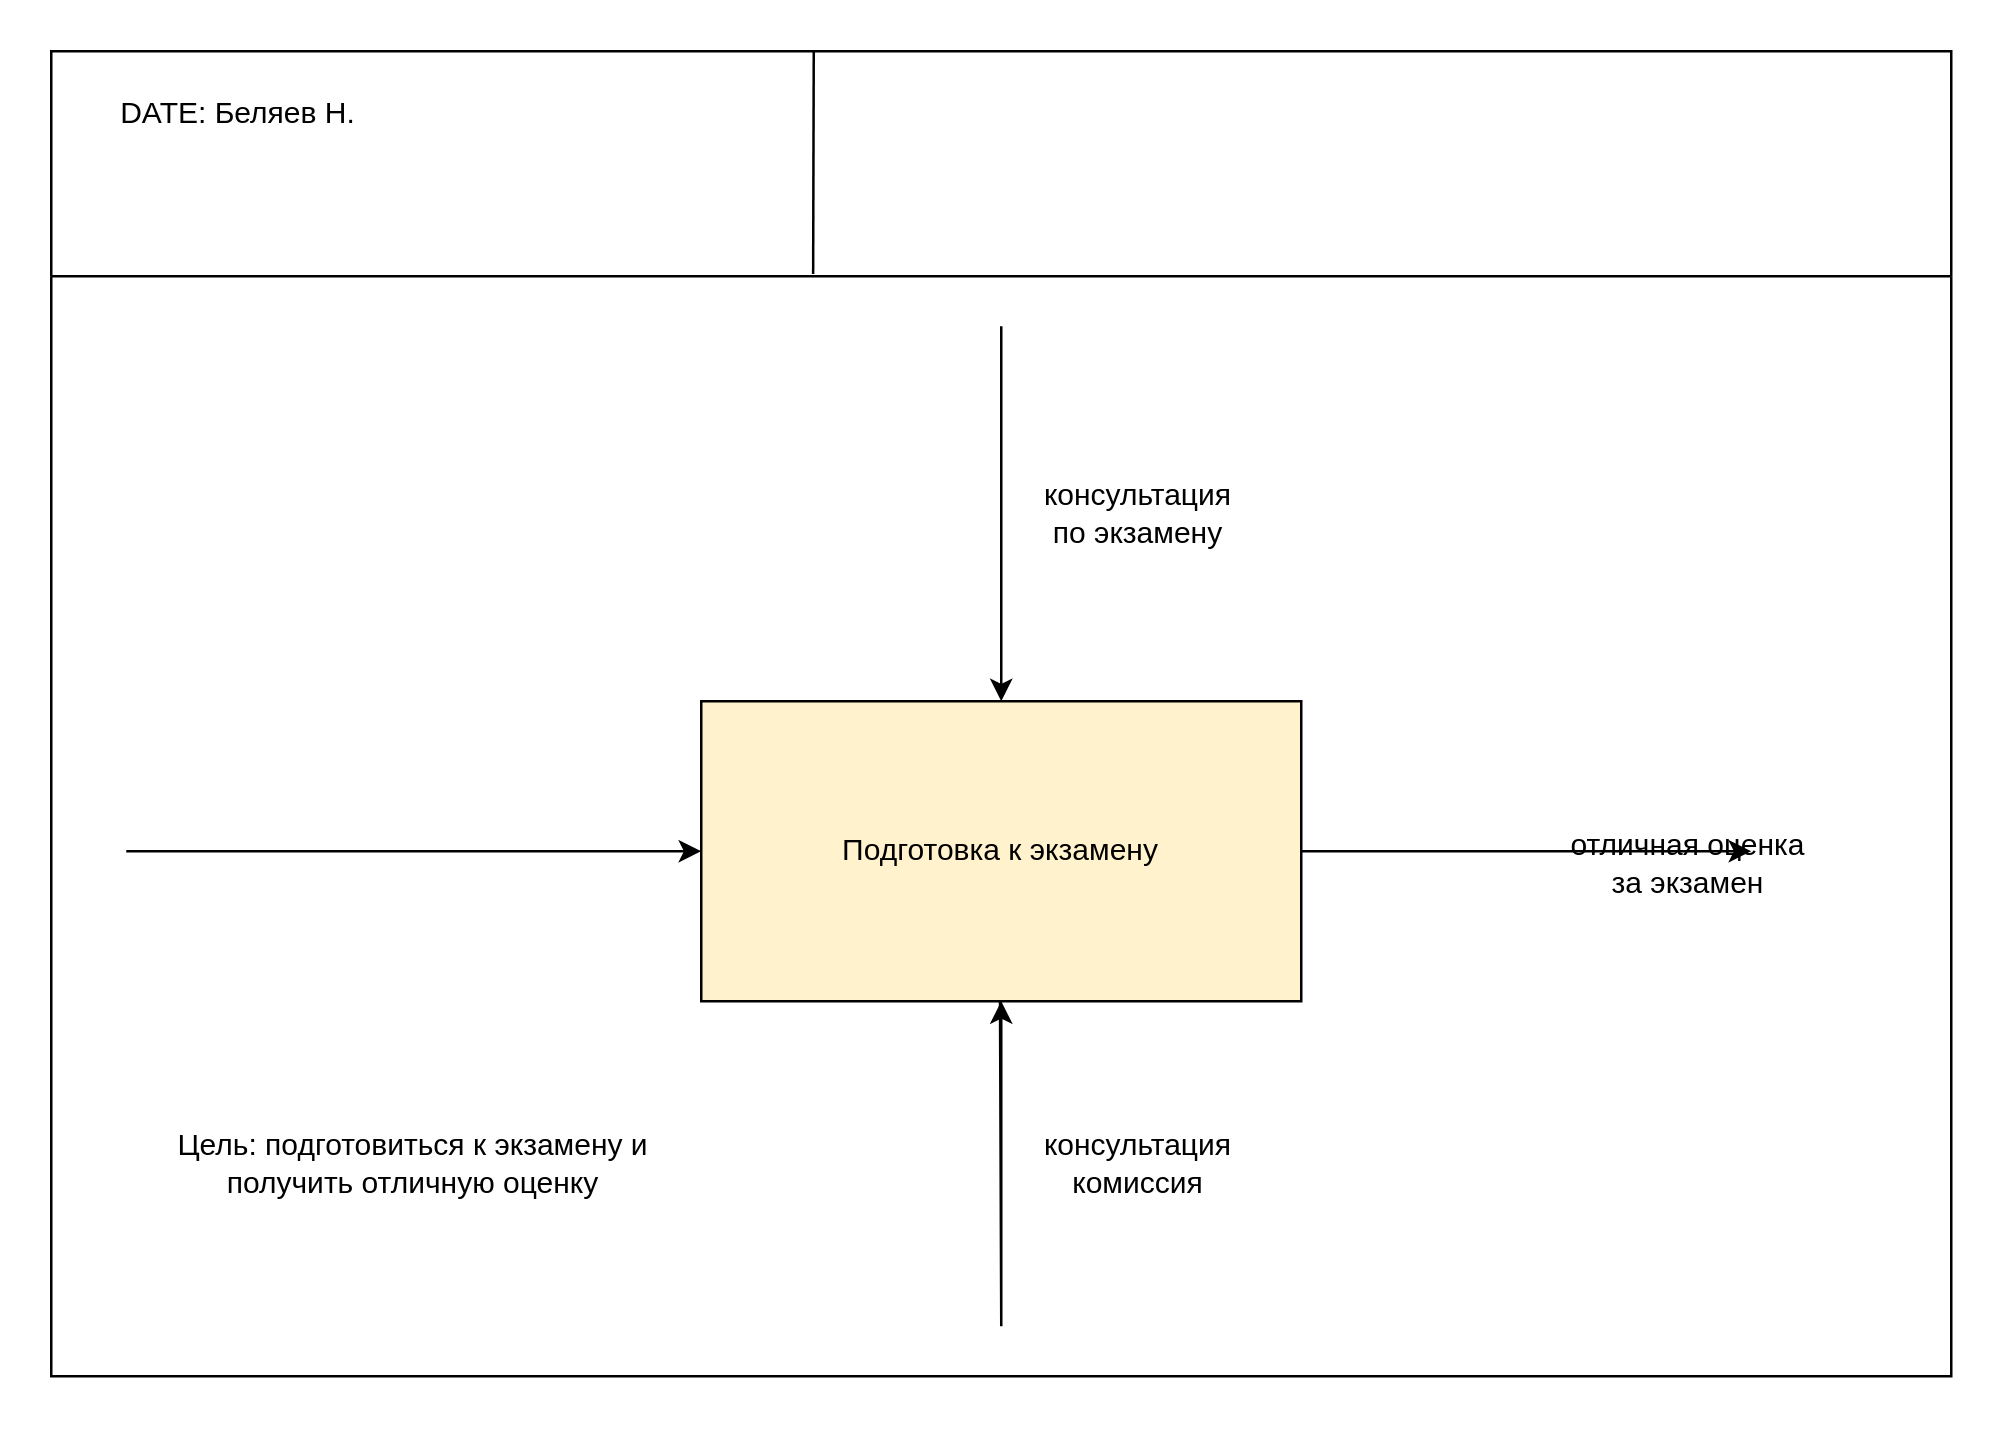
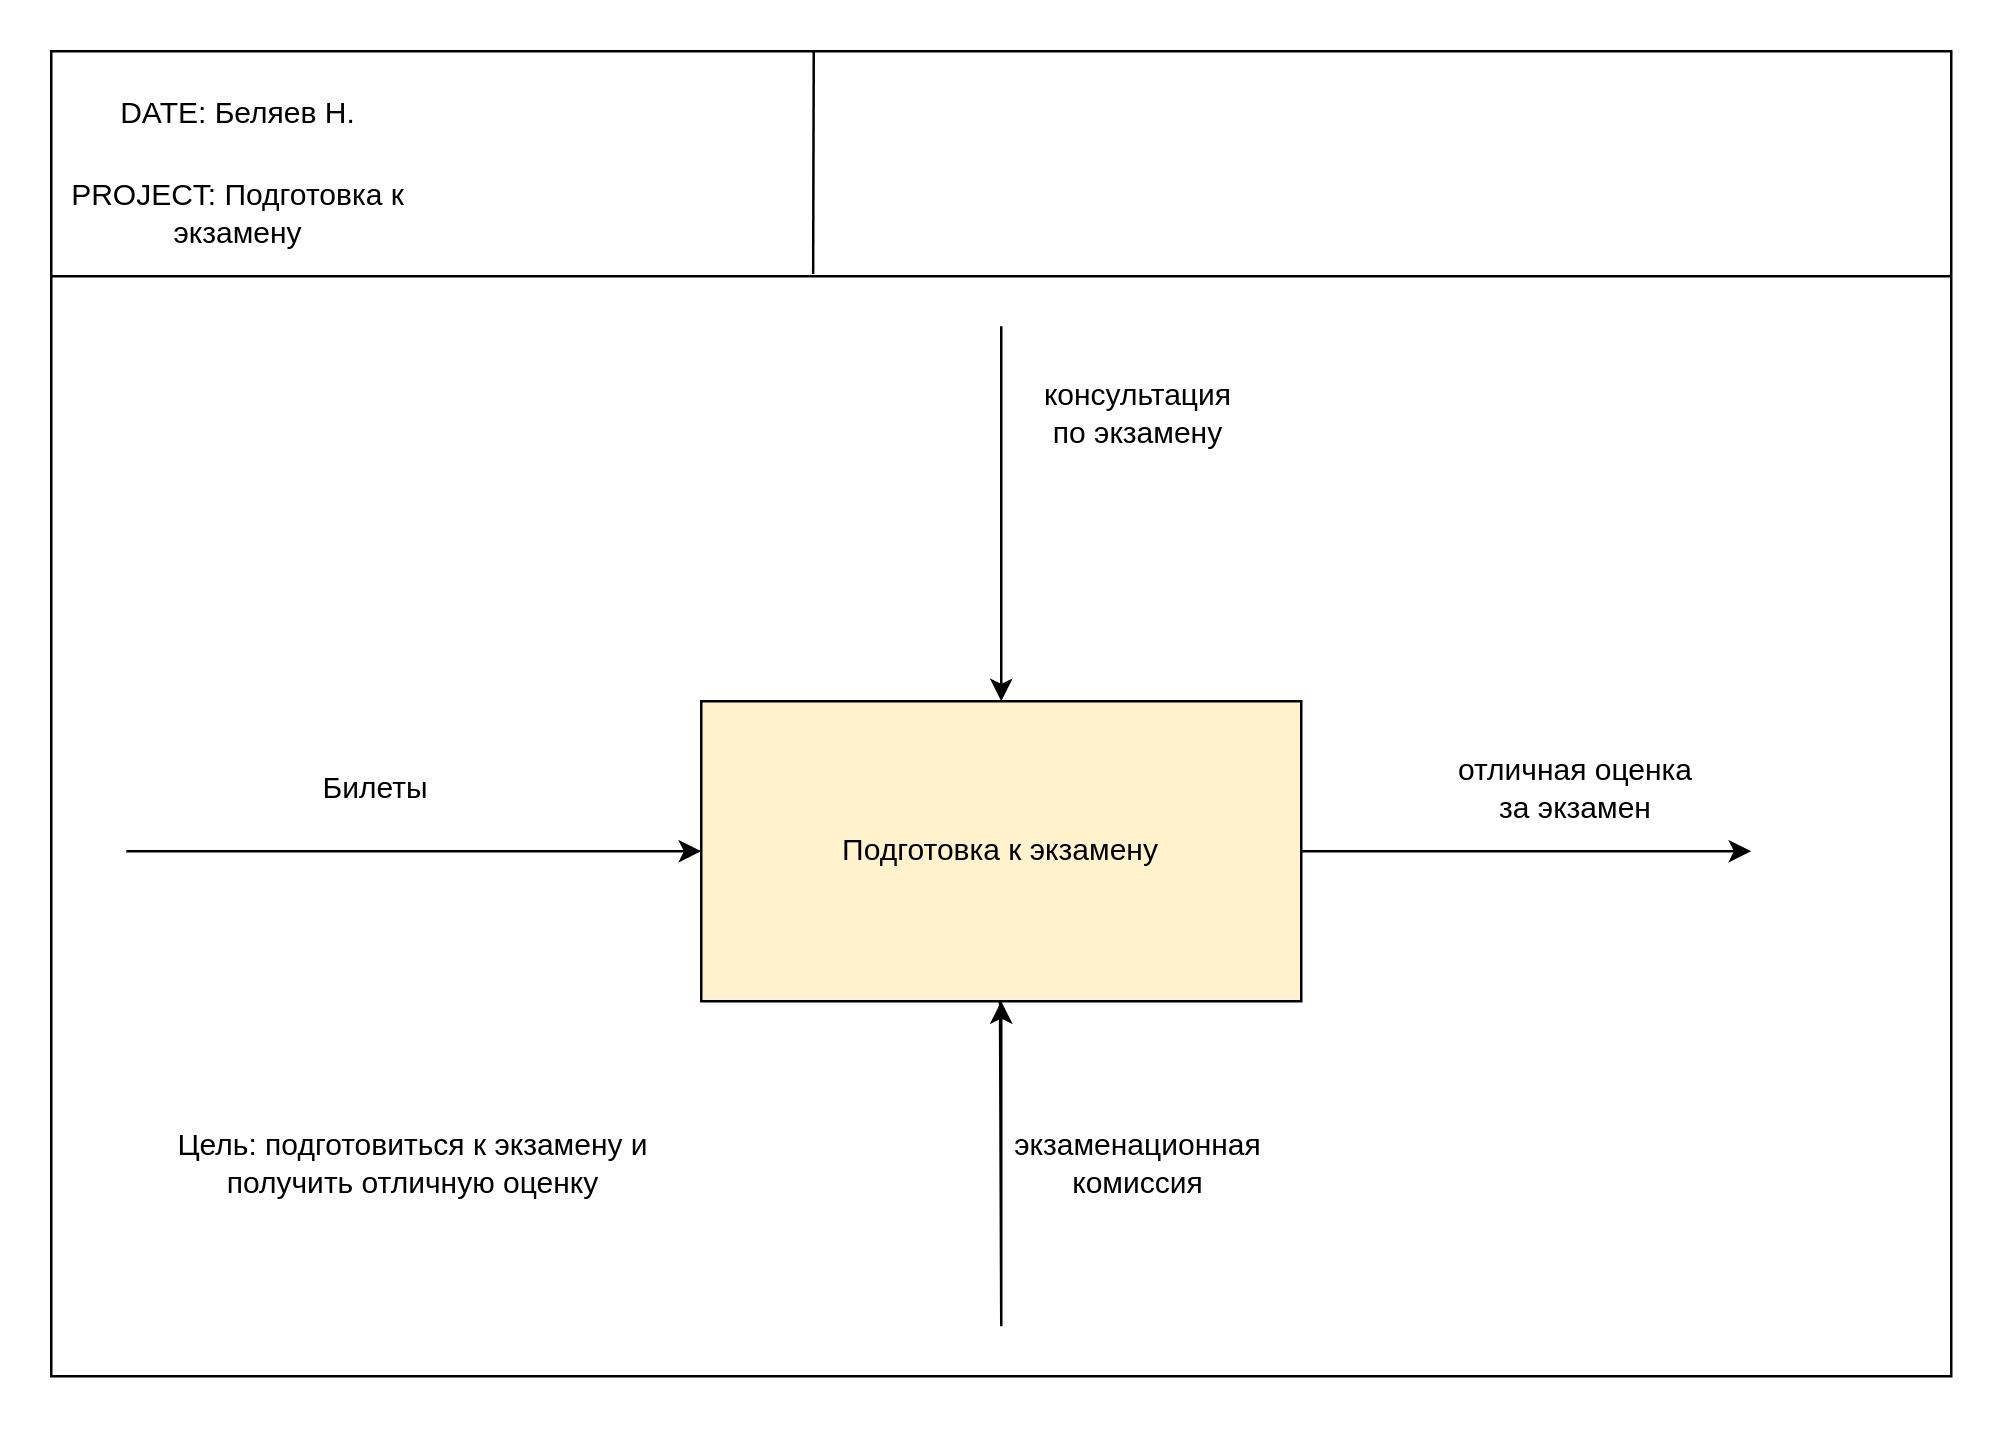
+ <mxCell id="17" value="PROJECT: Подготовка к экзамену" style="text;html=1;strokeColor=none;fillColor=none;align=center;verticalAlign=middle;whiteSpace=wrap;rounded=0;" parent="1" vertex="1"><mxGeometry x="20" y="70" width="150" height="30" as="geometry" /></mxCell>
- <mxCell id="14" value="консультация по экзамену" style="text;html=1;strokeColor=none;fillColor=none;align=center;verticalAlign=middle;whiteSpace=wrap;rounded=0;" parent="1" vertex="1"><mxGeometry x="410" y="190" width="90" height="30" as="geometry" /></mxCell>
+ <mxCell id="14" value="консультация по экзамену" style="text;html=1;strokeColor=none;fillColor=none;align=center;verticalAlign=middle;whiteSpace=wrap;rounded=0;" parent="1" vertex="1"><mxGeometry x="410" y="150" width="90" height="30" as="geometry" /></mxCell>
+ <mxCell id="11" value="Билеты" style="text;html=1;strokeColor=none;fillColor=none;align=center;verticalAlign=middle;whiteSpace=wrap;rounded=0;" parent="1" vertex="1"><mxGeometry x="120" y="300" width="60" height="30" as="geometry" /></mxCell>
- <mxCell id="12" value="отличная оценка за экзамен" style="text;html=1;strokeColor=none;fillColor=none;align=center;verticalAlign=middle;whiteSpace=wrap;rounded=0;" parent="1" vertex="1"><mxGeometry x="625" y="330" width="100" height="30" as="geometry" /></mxCell>
+ <mxCell id="12" value="отличная оценка за экзамен" style="text;html=1;strokeColor=none;fillColor=none;align=center;verticalAlign=middle;whiteSpace=wrap;rounded=0;" parent="1" vertex="1"><mxGeometry x="580" y="300" width="100" height="30" as="geometry" /></mxCell>
- <mxCell id="13" value="консультация комиссия" style="text;html=1;strokeColor=none;fillColor=none;align=center;verticalAlign=middle;whiteSpace=wrap;rounded=0;" parent="1" vertex="1"><mxGeometry x="410" y="450" width="90" height="30" as="geometry" /></mxCell>
+ <mxCell id="13" value="экзаменационная комиссия" style="text;html=1;strokeColor=none;fillColor=none;align=center;verticalAlign=middle;whiteSpace=wrap;rounded=0;" parent="1" vertex="1"><mxGeometry x="410" y="450" width="90" height="30" as="geometry" /></mxCell>
